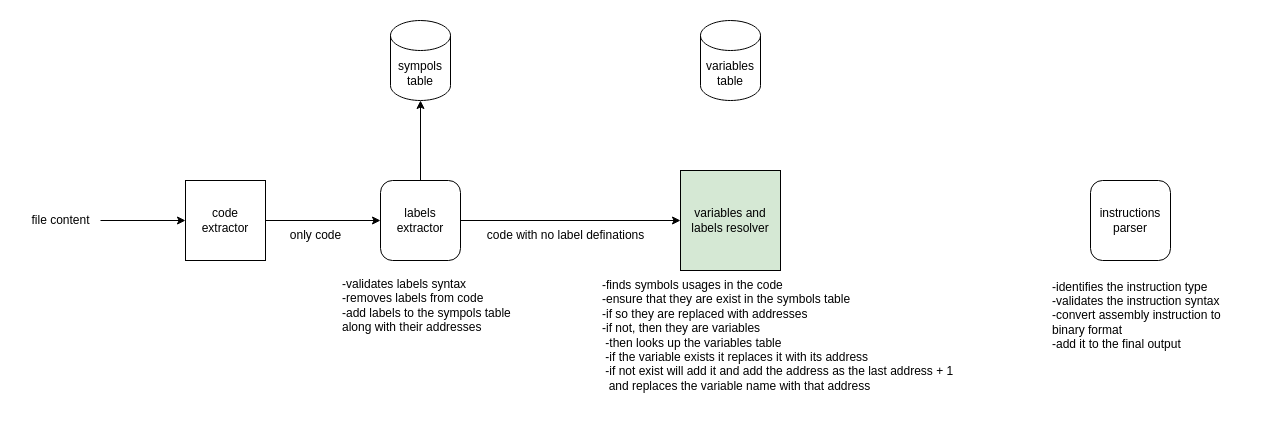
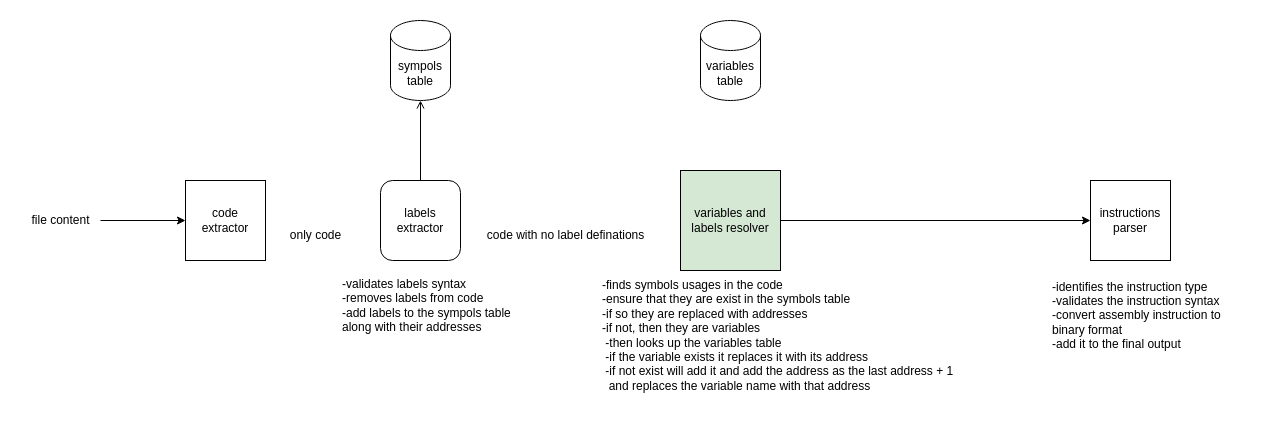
- <mxCell id="5" style="edgeStyle=none;html=1;entryX=0.5;entryY=1;entryDx=0;entryDy=0;entryPerimeter=0;" parent="1" source="6" target="12" edge="1"><mxGeometry relative="1" as="geometry" /></mxCell>
+ <mxCell id="5" style="edgeStyle=none;html=1;entryX=0.5;entryY=1;entryDx=0;entryDy=0;entryPerimeter=0;endArrow=open;" parent="1" source="6" target="12" edge="1"><mxGeometry relative="1" as="geometry" /></mxCell>
- <mxCell id="2" style="edgeStyle=none;html=1;" parent="1" source="3" target="6" edge="1"><mxGeometry relative="1" as="geometry" /></mxCell>
- <mxCell id="4" style="edgeStyle=none;html=1;" parent="1" source="6" target="8" edge="1"><mxGeometry relative="1" as="geometry" /></mxCell>
+ <mxCell id="7" style="edgeStyle=none;html=1;entryX=0;entryY=0.5;entryDx=0;entryDy=0;" parent="1" source="8" target="17" edge="1"><mxGeometry relative="1" as="geometry" /></mxCell>
- <mxCell id="17" value="instructions&lt;br&gt;parser" style="whiteSpace=wrap;html=1;aspect=fixed;rounded=1;" parent="1" vertex="1"><mxGeometry x="1090" y="180" width="80" height="80" as="geometry" /></mxCell>
+ <mxCell id="17" value="instructions&lt;br&gt;parser" style="whiteSpace=wrap;html=1;aspect=fixed;" parent="1" vertex="1"><mxGeometry x="1090" y="180" width="80" height="80" as="geometry" /></mxCell>
